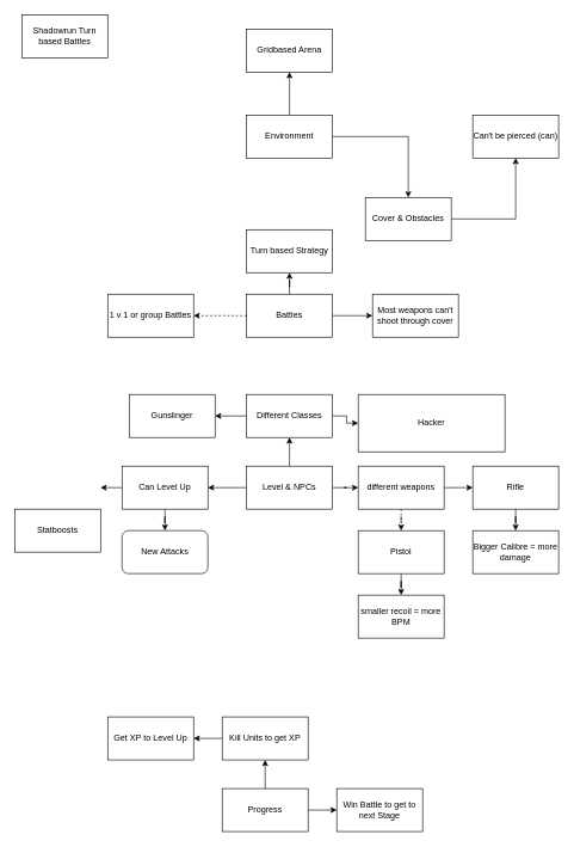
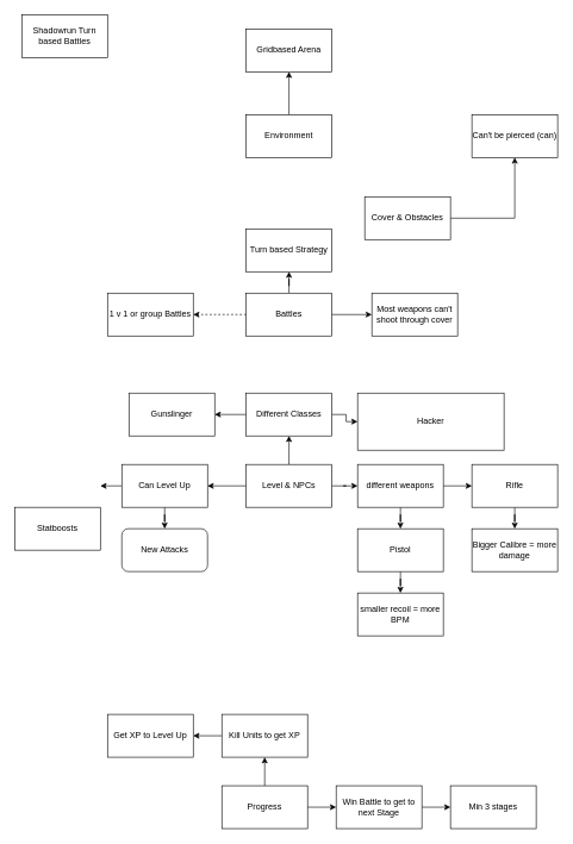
- <mxCell id="4" value="" style="edgeStyle=orthogonalEdgeStyle;rounded=0;orthogonalLoop=1;jettySize=auto;html=1;" edge="1" parent="1" source="5" target="8"><mxGeometry relative="1" as="geometry" /></mxCell>
- <mxCell id="32" value="" style="edgeStyle=orthogonalEdgeStyle;rounded=0;orthogonalLoop=1;jettySize=auto;html=1;dashed=1;" edge="1" parent="1" source="33" target="35"><mxGeometry relative="1" as="geometry" /></mxCell>
+ <mxCell id="32" value="" style="edgeStyle=orthogonalEdgeStyle;rounded=0;orthogonalLoop=1;jettySize=auto;html=1;" edge="1" parent="1" source="33" target="35"><mxGeometry relative="1" as="geometry" /></mxCell>
+ <mxCell id="46" value="" style="edgeStyle=orthogonalEdgeStyle;rounded=0;orthogonalLoop=1;jettySize=auto;html=1;" edge="1" parent="1" source="47" target="48"><mxGeometry relative="1" as="geometry" /></mxCell>
+ <mxCell id="48" value="Min 3 stages" style="rounded=0;whiteSpace=wrap;html=1;" vertex="1" parent="1"><mxGeometry x="630" y="1100" width="120" height="60" as="geometry" /></mxCell>
